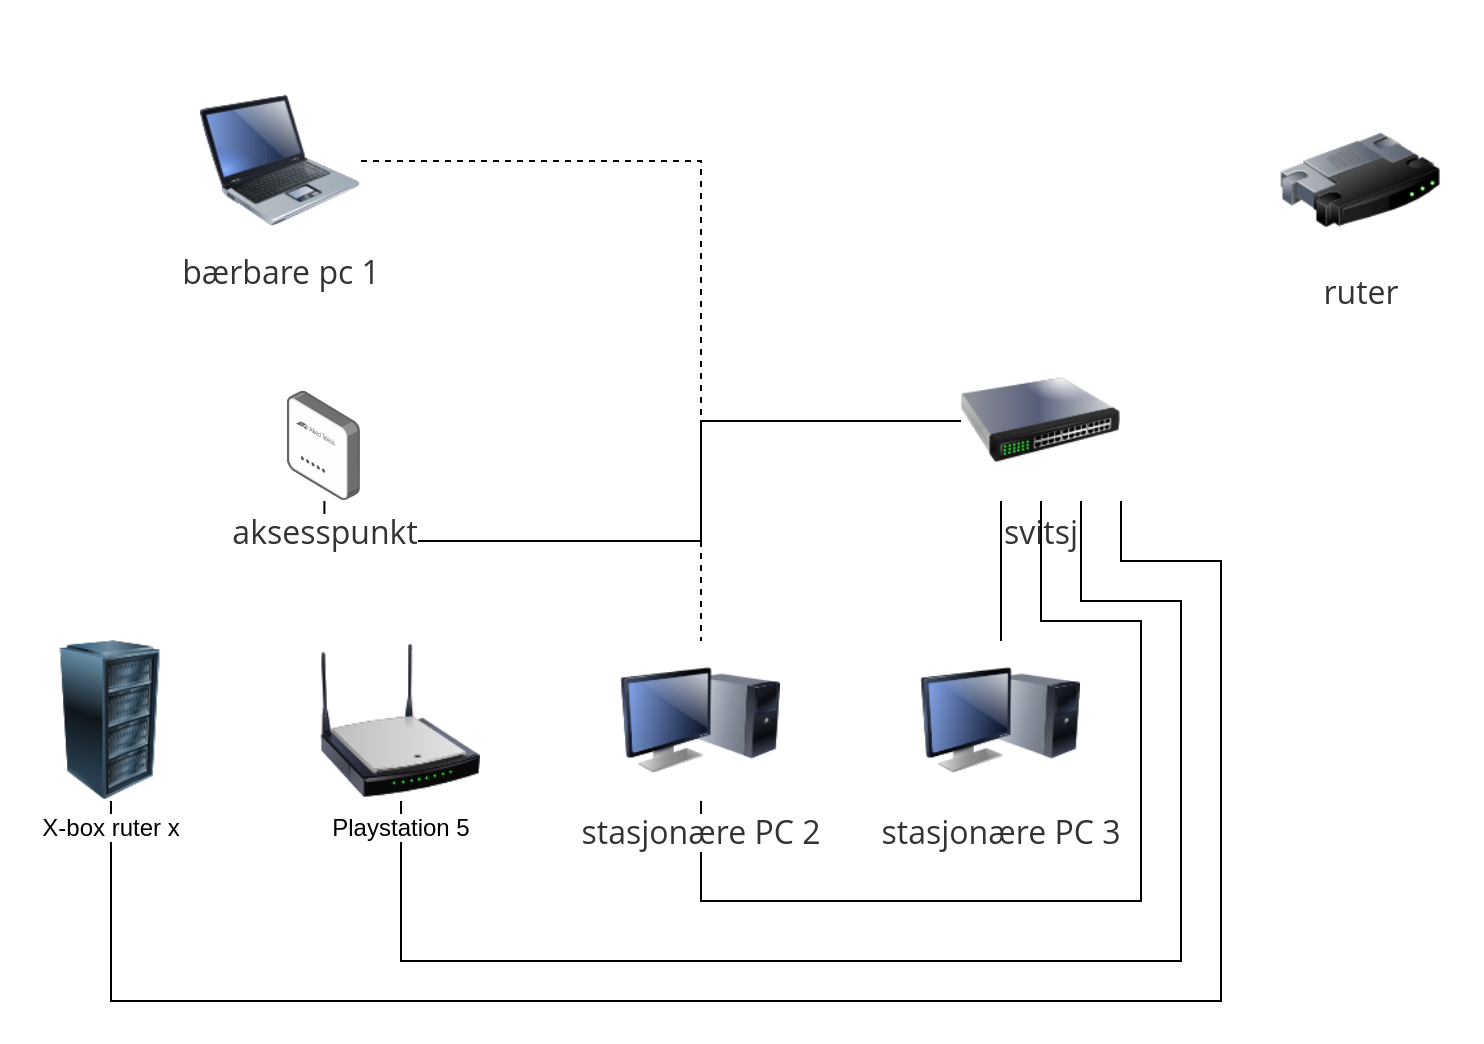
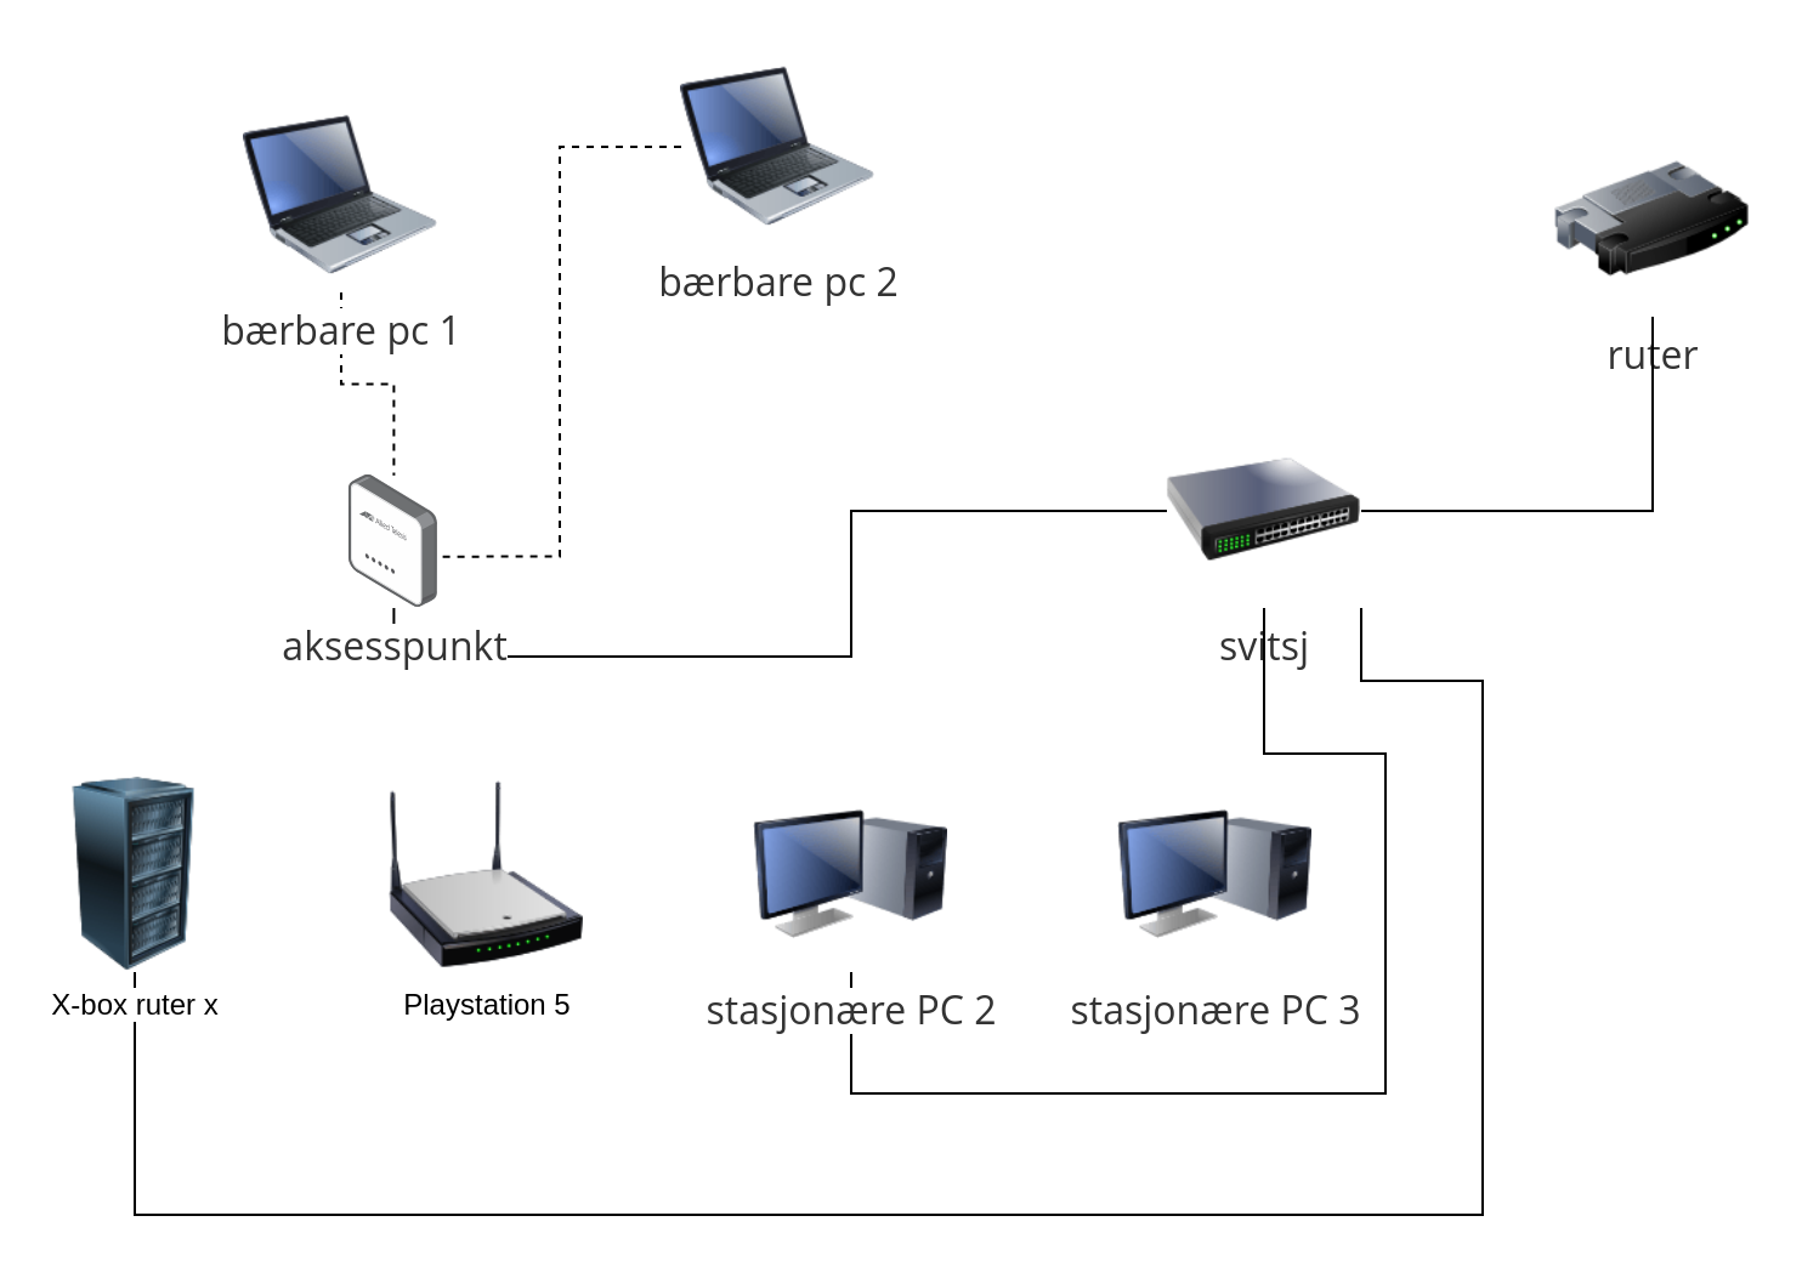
+ <mxCell id="8" value="&lt;span style=&quot;color: rgb(51, 51, 51); font-family: &amp;quot;Open Sans&amp;quot;, Helvetica, Arial, sans-serif; font-size: 16px; text-align: left;&quot;&gt;bærbare pc 2&lt;/span&gt;" style="image;html=1;image=img/lib/clip_art/computers/Laptop_128x128.png" vertex="1" parent="1"><mxGeometry x="280" y="20" width="80" height="80" as="geometry" /></mxCell>
- <mxCell id="13" style="edgeStyle=orthogonalEdgeStyle;rounded=0;orthogonalLoop=1;jettySize=auto;html=1;endArrow=none;endFill=0;dashed=1;" edge="1" parent="1" source="14" target="10"><mxGeometry relative="1" as="geometry" /></mxCell>
+ <mxCell id="13" style="edgeStyle=orthogonalEdgeStyle;rounded=0;orthogonalLoop=1;jettySize=auto;html=1;endArrow=none;endFill=0;dashed=1;" edge="1" parent="1" source="14" target="6"><mxGeometry relative="1" as="geometry" /></mxCell>
+ <mxCell id="7" style="edgeStyle=orthogonalEdgeStyle;rounded=0;orthogonalLoop=1;jettySize=auto;html=1;entryX=0.989;entryY=0.612;entryDx=0;entryDy=0;entryPerimeter=0;endArrow=none;endFill=0;dashed=1;" edge="1" parent="1" source="8" target="6"><mxGeometry relative="1" as="geometry" /></mxCell>
+ <mxCell id="3" style="edgeStyle=orthogonalEdgeStyle;rounded=0;orthogonalLoop=1;jettySize=auto;html=1;endArrow=none;endFill=0;" edge="1" parent="1" source="4" target="2"><mxGeometry relative="1" as="geometry" /></mxCell>
- <mxCell id="11" style="edgeStyle=orthogonalEdgeStyle;rounded=0;orthogonalLoop=1;jettySize=auto;html=1;entryX=0.25;entryY=1;entryDx=0;entryDy=0;endArrow=none;endFill=0;" edge="1" parent="1" source="12" target="4"><mxGeometry relative="1" as="geometry"><mxPoint x="520" y="250" as="targetPoint" /><Array as="points"><mxPoint x="500" y="300" /><mxPoint x="500" y="300" /></Array></mxGeometry></mxCell>
- <mxCell id="17" style="edgeStyle=orthogonalEdgeStyle;rounded=0;orthogonalLoop=1;jettySize=auto;html=1;entryX=0.75;entryY=1;entryDx=0;entryDy=0;endArrow=none;endFill=0;" edge="1" parent="1" source="18" target="4"><mxGeometry relative="1" as="geometry"><Array as="points"><mxPoint x="200" y="480" /><mxPoint x="590" y="480" /><mxPoint x="590" y="300" /><mxPoint x="540" y="300" /></Array></mxGeometry></mxCell>
